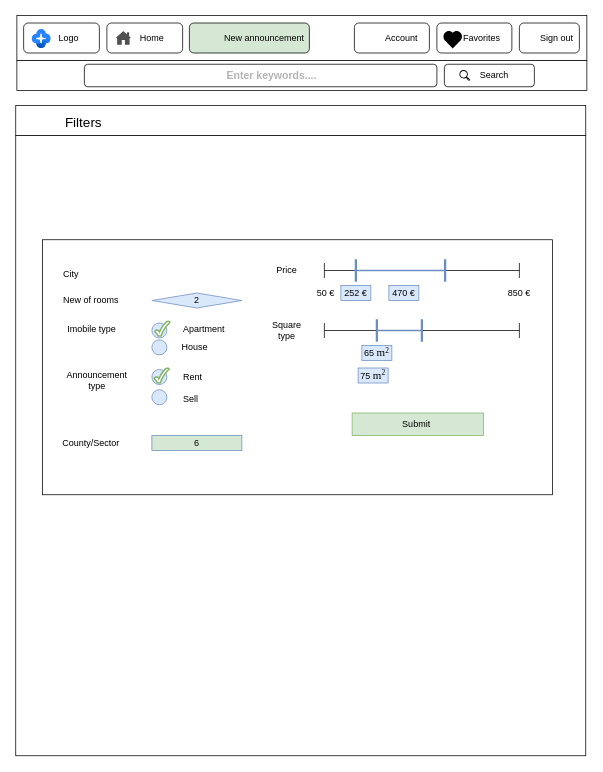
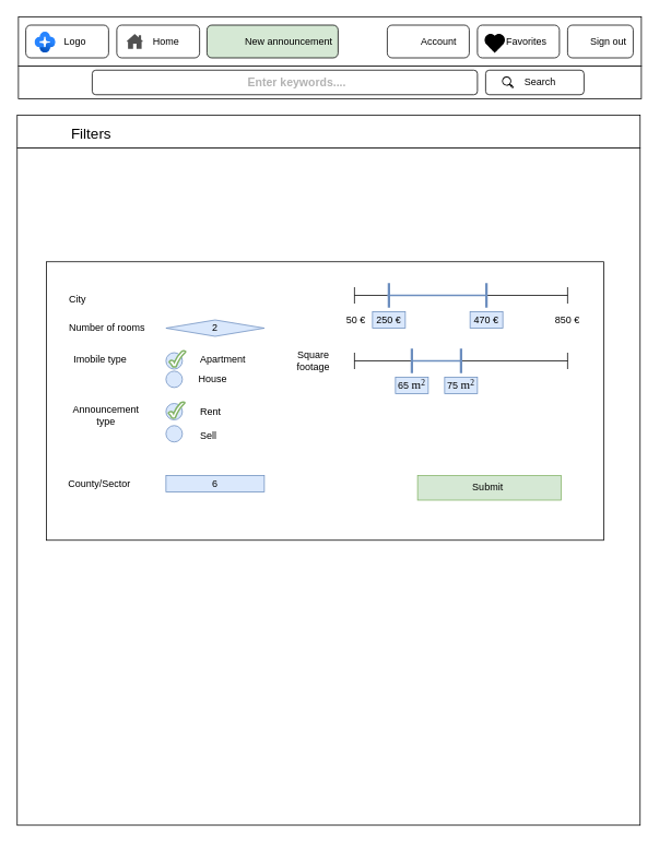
- <mxCell id="4" value="Price" style="text;html=1;strokeColor=none;fillColor=none;align=center;verticalAlign=middle;whiteSpace=wrap;rounded=0;" parent="1" vertex="1"><mxGeometry x="362" y="350" width="40" height="20" as="geometry" /></mxCell>
- <mxCell id="6" value="252 €" style="text;html=1;strokeColor=#6c8ebf;fillColor=#dae8fc;align=center;verticalAlign=middle;whiteSpace=wrap;rounded=0;" parent="1" vertex="1"><mxGeometry x="454" y="380" width="40" height="20" as="geometry" /></mxCell>
+ <mxCell id="6" value="250 €" style="text;html=1;strokeColor=#6c8ebf;fillColor=#dae8fc;align=center;verticalAlign=middle;whiteSpace=wrap;rounded=0;" parent="1" vertex="1"><mxGeometry x="454" y="380" width="40" height="20" as="geometry" /></mxCell>
- <mxCell id="15" value="470 €" style="text;html=1;strokeColor=#6c8ebf;fillColor=#dae8fc;align=center;verticalAlign=middle;whiteSpace=wrap;rounded=0;" parent="1" vertex="1"><mxGeometry x="518" y="380" width="40" height="20" as="geometry" /></mxCell>
+ <mxCell id="15" value="470 €" style="text;html=1;strokeColor=#6c8ebf;fillColor=#dae8fc;align=center;verticalAlign=middle;whiteSpace=wrap;rounded=0;" parent="1" vertex="1"><mxGeometry x="573" y="380" width="40" height="20" as="geometry" /></mxCell>
- <mxCell id="79" value="New of rooms" style="text;html=1;strokeColor=none;fillColor=none;align=left;verticalAlign=middle;whiteSpace=wrap;rounded=0;" parent="78" vertex="1"><mxGeometry width="110" height="20" as="geometry" /></mxCell>
+ <mxCell id="79" value="Number of rooms" style="text;html=1;strokeColor=none;fillColor=none;align=left;verticalAlign=middle;whiteSpace=wrap;rounded=0;" parent="78" vertex="1"><mxGeometry width="110" height="20" as="geometry" /></mxCell>
- <mxCell id="11" value="Square type" style="text;html=1;strokeColor=none;fillColor=none;align=center;verticalAlign=middle;whiteSpace=wrap;rounded=0;fontSize=12;" parent="1" vertex="1"><mxGeometry x="362" y="427.5" width="40" height="25" as="geometry" /></mxCell>
+ <mxCell id="11" value="Square footage" style="text;html=1;strokeColor=none;fillColor=none;align=center;verticalAlign=middle;whiteSpace=wrap;rounded=0;fontSize=12;" parent="1" vertex="1"><mxGeometry x="362" y="427.5" width="40" height="25" as="geometry" /></mxCell>
- <mxCell id="17" value="75&amp;nbsp;&lt;span style=&quot;font-family: &amp;#34;times new roman&amp;#34; , serif ; font-size: 14.667px&quot;&gt;m&lt;/span&gt;&lt;sup style=&quot;font-family: &amp;#34;times new roman&amp;#34; , serif&quot;&gt;2&lt;/sup&gt;" style="text;html=1;strokeColor=#6c8ebf;fillColor=#dae8fc;align=center;verticalAlign=middle;whiteSpace=wrap;rounded=0;" parent="1" vertex="1"><mxGeometry x="477" y="490" width="40" height="20" as="geometry" /></mxCell>
+ <mxCell id="17" value="75&amp;nbsp;&lt;span style=&quot;font-family: &amp;#34;times new roman&amp;#34; , serif ; font-size: 14.667px&quot;&gt;m&lt;/span&gt;&lt;sup style=&quot;font-family: &amp;#34;times new roman&amp;#34; , serif&quot;&gt;2&lt;/sup&gt;" style="text;html=1;strokeColor=#6c8ebf;fillColor=#dae8fc;align=center;verticalAlign=middle;whiteSpace=wrap;rounded=0;" parent="1" vertex="1"><mxGeometry x="542" y="460" width="40" height="20" as="geometry" /></mxCell>
- <mxCell id="18" value="Submit&amp;nbsp;" style="rounded=0;whiteSpace=wrap;html=1;strokeWidth=1;fillColor=#d5e8d4;fontSize=12;strokeColor=#82b366;" parent="1" vertex="1"><mxGeometry x="469" y="550" width="175" height="30" as="geometry" /></mxCell>
+ <mxCell id="18" value="Submit&amp;nbsp;" style="rounded=0;whiteSpace=wrap;html=1;strokeWidth=1;fillColor=#d5e8d4;fontSize=12;strokeColor=#82b366;" parent="1" vertex="1"><mxGeometry x="509" y="580" width="175" height="30" as="geometry" /></mxCell>
- <mxCell id="86" value="6" style="rounded=0;whiteSpace=wrap;html=1;strokeWidth=1;fillColor=#d5e8d4;strokeColor=#6c8ebf;" vertex="1" parent="84"><mxGeometry x="120" width="120" height="20" as="geometry" /></mxCell>
+ <mxCell id="86" value="6" style="rounded=0;whiteSpace=wrap;html=1;strokeWidth=1;fillColor=#dae8fc;strokeColor=#6c8ebf;" vertex="1" parent="84"><mxGeometry x="120" width="120" height="20" as="geometry" /></mxCell>
